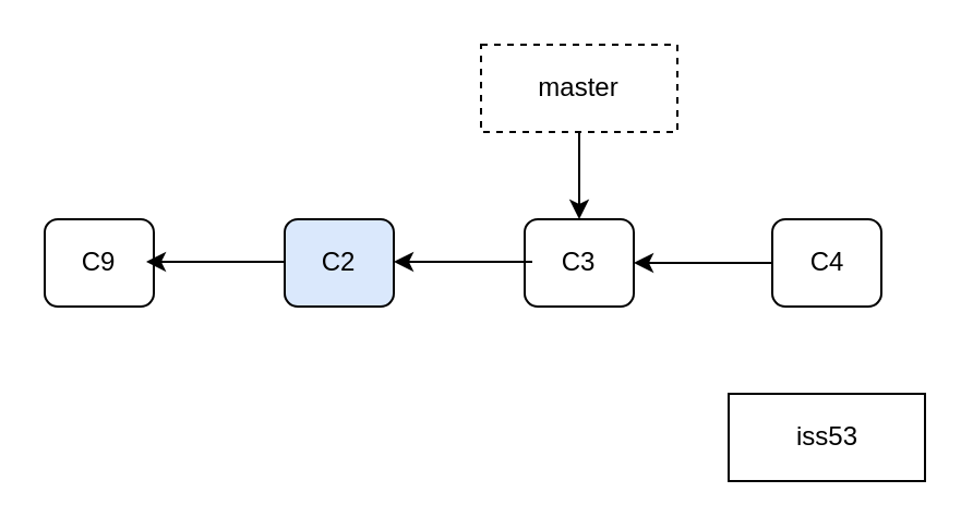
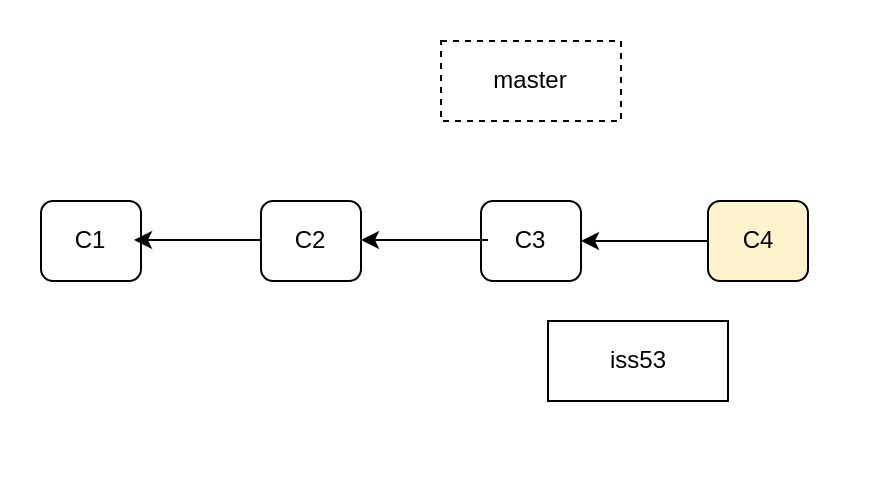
- <mxCell id="11" value="" style="endArrow=classic;html=1;rounded=0;entryX=0.5;entryY=0;entryDx=0;entryDy=0;exitX=0.5;exitY=1;exitDx=0;exitDy=0;" edge="1" parent="1" source="6" target="4"><mxGeometry width="50" height="50" relative="1" as="geometry"><mxPoint x="260" y="100" as="sourcePoint" /><mxPoint x="310" y="50" as="targetPoint" /></mxGeometry></mxCell>
- <mxCell id="2" value="C9" style="rounded=1;whiteSpace=wrap;html=1;fontSize=12;glass=0;strokeWidth=1;shadow=0;" parent="1" vertex="1"><mxGeometry x="20" y="100" width="50" height="40" as="geometry" /></mxCell>
+ <mxCell id="2" value="C1" style="rounded=1;whiteSpace=wrap;html=1;fontSize=12;glass=0;strokeWidth=1;shadow=0;" parent="1" vertex="1"><mxGeometry x="20" y="100" width="50" height="40" as="geometry" /></mxCell>
- <mxCell id="3" value="C2" style="rounded=1;whiteSpace=wrap;html=1;fontSize=12;glass=0;strokeWidth=1;shadow=0;fillColor=#dae8fc;" vertex="1" parent="1"><mxGeometry x="130" y="100" width="50" height="40" as="geometry" /></mxCell>
+ <mxCell id="3" value="C2" style="rounded=1;whiteSpace=wrap;html=1;fontSize=12;glass=0;strokeWidth=1;shadow=0;" vertex="1" parent="1"><mxGeometry x="130" y="100" width="50" height="40" as="geometry" /></mxCell>
- <mxCell id="5" value="C4" style="rounded=1;whiteSpace=wrap;html=1;fontSize=12;glass=0;strokeWidth=1;shadow=0;" vertex="1" parent="1"><mxGeometry x="353.5" y="100" width="50" height="40" as="geometry" /></mxCell>
+ <mxCell id="5" value="C4" style="rounded=1;whiteSpace=wrap;html=1;fontSize=12;glass=0;strokeWidth=1;shadow=0;fillColor=#fff2cc;" vertex="1" parent="1"><mxGeometry x="353.5" y="100" width="50" height="40" as="geometry" /></mxCell>
- <mxCell id="7" value="iss53" style="rounded=0;whiteSpace=wrap;html=1;" vertex="1" parent="1"><mxGeometry x="333.5" y="180" width="90" height="40" as="geometry" /></mxCell>
+ <mxCell id="7" value="iss53" style="rounded=0;whiteSpace=wrap;html=1;" vertex="1" parent="1"><mxGeometry x="273.5" y="160" width="90" height="40" as="geometry" /></mxCell>
